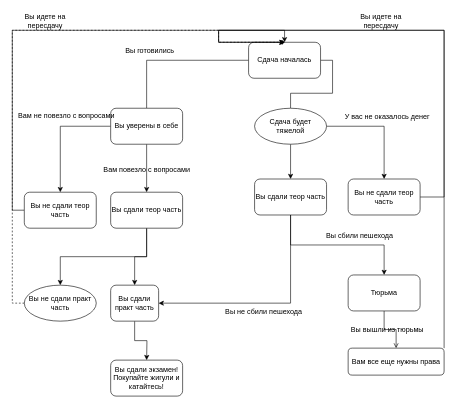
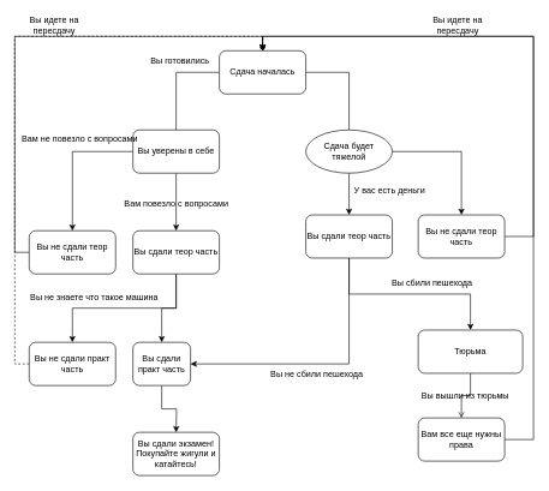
- <mxCell id="4" value="Сдача началась" style="rounded=1;whiteSpace=wrap;html=1;" vertex="1" parent="1"><mxGeometry x="414" y="70" width="120" height="60" as="geometry" /></mxCell>
+ <mxCell id="4" value="Сдача началась" style="rounded=1;whiteSpace=wrap;html=1;" vertex="1" parent="1"><mxGeometry x="304" y="70" width="120" height="60" as="geometry" /></mxCell>
- <mxCell id="32" value="У вас не оказалось денег" style="text;html=1;align=center;verticalAlign=middle;resizable=0;points=[];autosize=1;strokeColor=none;fillColor=none;" vertex="1" parent="1"><mxGeometry x="560" y="180" width="170" height="30" as="geometry" /></mxCell>
+ <mxCell id="29" value="У вас есть деньги" style="text;html=1;align=center;verticalAlign=middle;resizable=0;points=[];autosize=1;strokeColor=none;fillColor=none;" vertex="1" parent="1"><mxGeometry x="480" y="250" width="120" height="30" as="geometry" /></mxCell>
+ <mxCell id="23" value="Вы не знаете что такое машина" style="text;html=1;align=center;verticalAlign=middle;resizable=0;points=[];autosize=1;strokeColor=none;fillColor=none;" vertex="1" parent="1"><mxGeometry x="30" y="398" width="200" height="30" as="geometry" /></mxCell>
- <mxCell id="35" value="Тюрьма" style="rounded=1;whiteSpace=wrap;html=1;" vertex="1" parent="1"><mxGeometry x="580" y="458" width="120" height="60" as="geometry" /></mxCell>
+ <mxCell id="35" value="Тюрьма" style="rounded=1;whiteSpace=wrap;html=1;" vertex="1" parent="1"><mxGeometry x="580" y="458" width="145" height="60" as="geometry" /></mxCell>
- <mxCell id="22" value="Вы не сдали практ часть" style="ellipse;whiteSpace=wrap;html=1;" vertex="1" parent="1"><mxGeometry x="40" y="475" width="120" height="60" as="geometry" /></mxCell>
+ <mxCell id="22" value="Вы не сдали практ часть" style="rounded=1;whiteSpace=wrap;html=1;" vertex="1" parent="1"><mxGeometry x="40" y="475" width="120" height="60" as="geometry" /></mxCell>
- <mxCell id="40" value="Вам все еще нужны права" style="rounded=1;whiteSpace=wrap;html=1;" vertex="1" parent="1"><mxGeometry x="580" y="580" width="160" height="45" as="geometry" /></mxCell>
+ <mxCell id="40" value="Вам все еще нужны права" style="rounded=1;whiteSpace=wrap;html=1;" vertex="1" parent="1"><mxGeometry x="580" y="580" width="120" height="60" as="geometry" /></mxCell>
